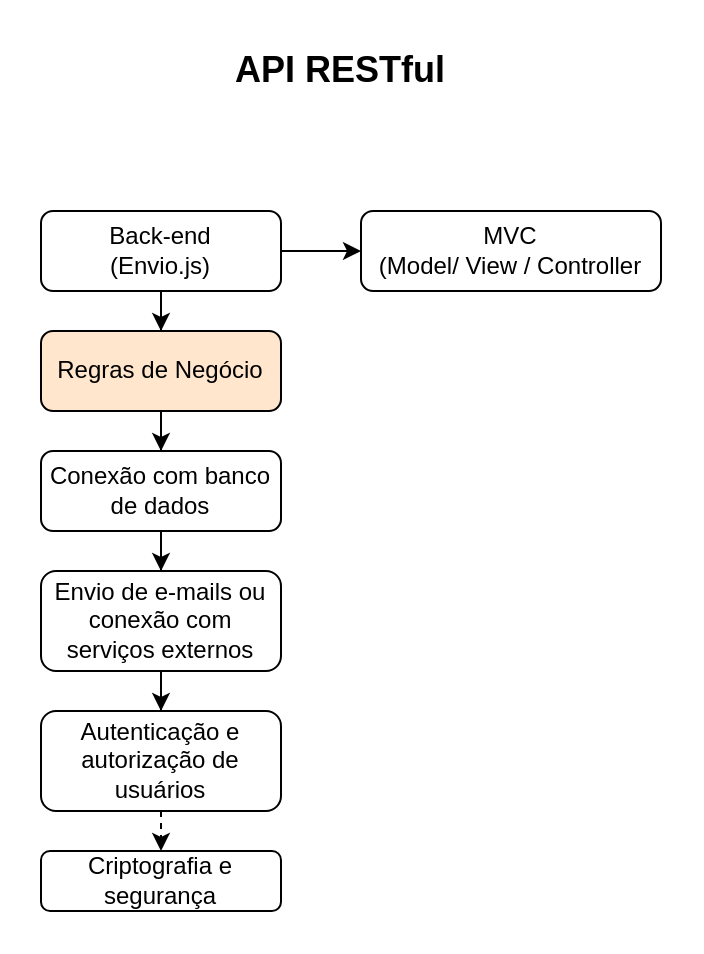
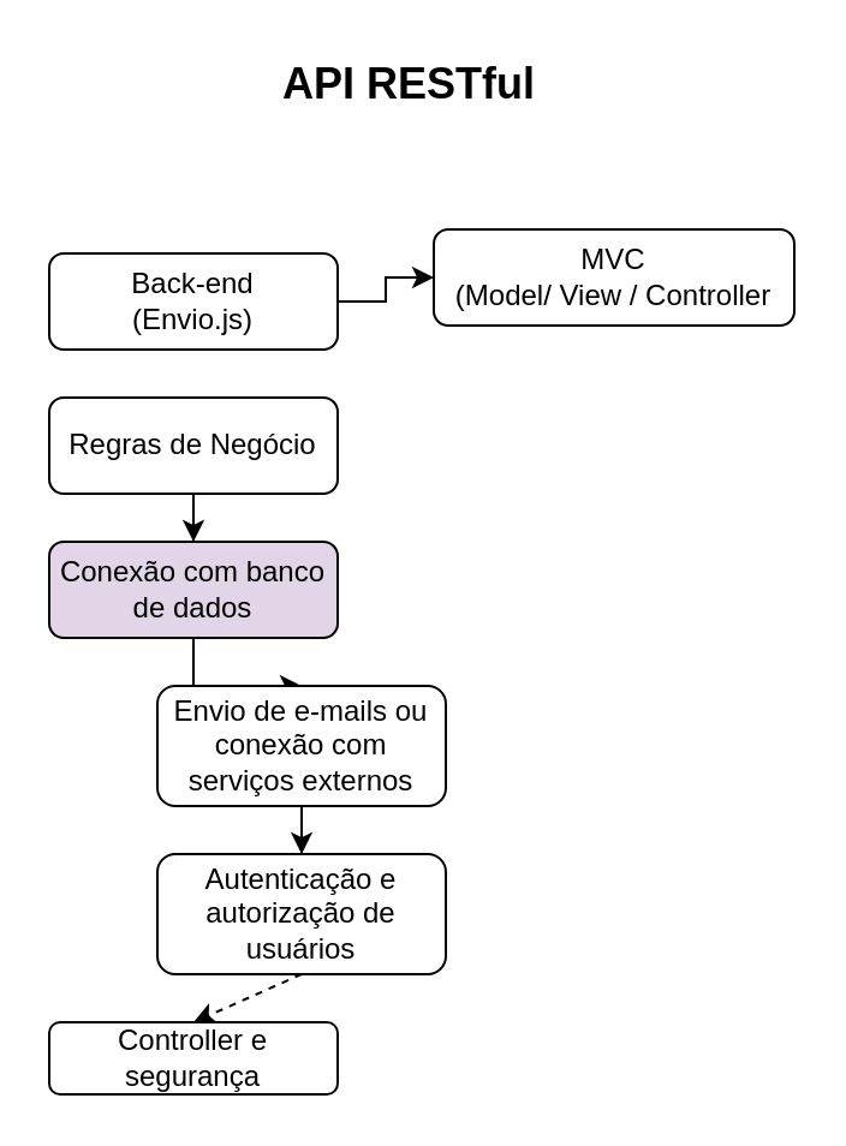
- <mxCell id="15" value="MVC&lt;br&gt;(Model/ View / Controller&lt;br&gt;" style="rounded=1;whiteSpace=wrap;html=1;" vertex="1" parent="1"><mxGeometry x="180" y="105" width="150" height="40" as="geometry" /></mxCell>
+ <mxCell id="15" value="MVC&lt;br&gt;(Model/ View / Controller&lt;br&gt;" style="rounded=1;whiteSpace=wrap;html=1;" vertex="1" parent="1"><mxGeometry x="180" y="95" width="150" height="40" as="geometry" /></mxCell>
- <mxCell id="2" value="" style="edgeStyle=orthogonalEdgeStyle;rounded=0;orthogonalLoop=1;jettySize=auto;html=1;" edge="1" parent="1" source="4" target="6"><mxGeometry relative="1" as="geometry" /></mxCell>
- <mxCell id="6" value="Regras de Negócio" style="rounded=1;whiteSpace=wrap;html=1;fontSize=12;glass=0;strokeWidth=1;shadow=0;fillColor=#ffe6cc;" parent="1" vertex="1"><mxGeometry x="20" y="165" width="120" height="40" as="geometry" /></mxCell>
+ <mxCell id="6" value="Regras de Negócio" style="rounded=1;whiteSpace=wrap;html=1;fontSize=12;glass=0;strokeWidth=1;shadow=0;" parent="1" vertex="1"><mxGeometry x="20" y="165" width="120" height="40" as="geometry" /></mxCell>
- <mxCell id="8" value="Conexão com banco de dados" style="rounded=1;whiteSpace=wrap;html=1;fontSize=12;glass=0;strokeWidth=1;shadow=0;" vertex="1" parent="1"><mxGeometry x="20" y="225" width="120" height="40" as="geometry" /></mxCell>
+ <mxCell id="8" value="Conexão com banco de dados" style="rounded=1;whiteSpace=wrap;html=1;fontSize=12;glass=0;strokeWidth=1;shadow=0;fillColor=#e1d5e7;" vertex="1" parent="1"><mxGeometry x="20" y="225" width="120" height="40" as="geometry" /></mxCell>
- <mxCell id="10" value="Envio de e-mails ou conexão com serviços externos" style="rounded=1;whiteSpace=wrap;html=1;" vertex="1" parent="1"><mxGeometry x="20" y="285" width="120" height="50" as="geometry" /></mxCell>
+ <mxCell id="10" value="Envio de e-mails ou conexão com serviços externos" style="rounded=1;whiteSpace=wrap;html=1;" vertex="1" parent="1"><mxGeometry x="65" y="285" width="120" height="50" as="geometry" /></mxCell>
- <mxCell id="11" value="Autenticação e autorização de usuários" style="rounded=1;whiteSpace=wrap;html=1;" vertex="1" parent="1"><mxGeometry x="20" y="355" width="120" height="50" as="geometry" /></mxCell>
+ <mxCell id="11" value="Autenticação e autorização de usuários" style="rounded=1;whiteSpace=wrap;html=1;" vertex="1" parent="1"><mxGeometry x="65" y="355" width="120" height="50" as="geometry" /></mxCell>
- <mxCell id="12" value="Criptografia e segurança" style="rounded=1;whiteSpace=wrap;html=1;" vertex="1" parent="1"><mxGeometry x="20" y="425" width="120" height="30" as="geometry" /></mxCell>
+ <mxCell id="12" value="Controller e segurança" style="rounded=1;whiteSpace=wrap;html=1;" vertex="1" parent="1"><mxGeometry x="20" y="425" width="120" height="30" as="geometry" /></mxCell>
